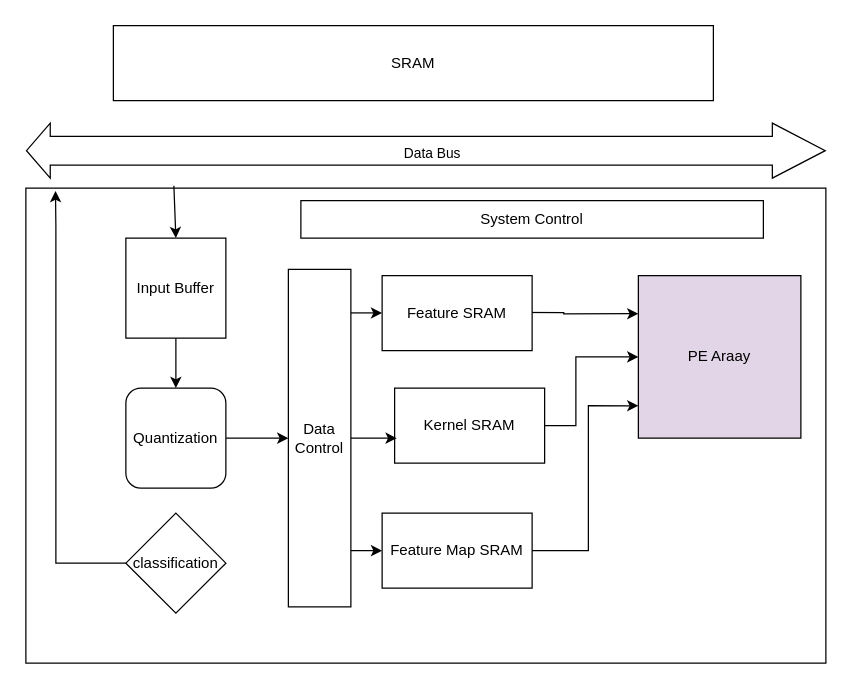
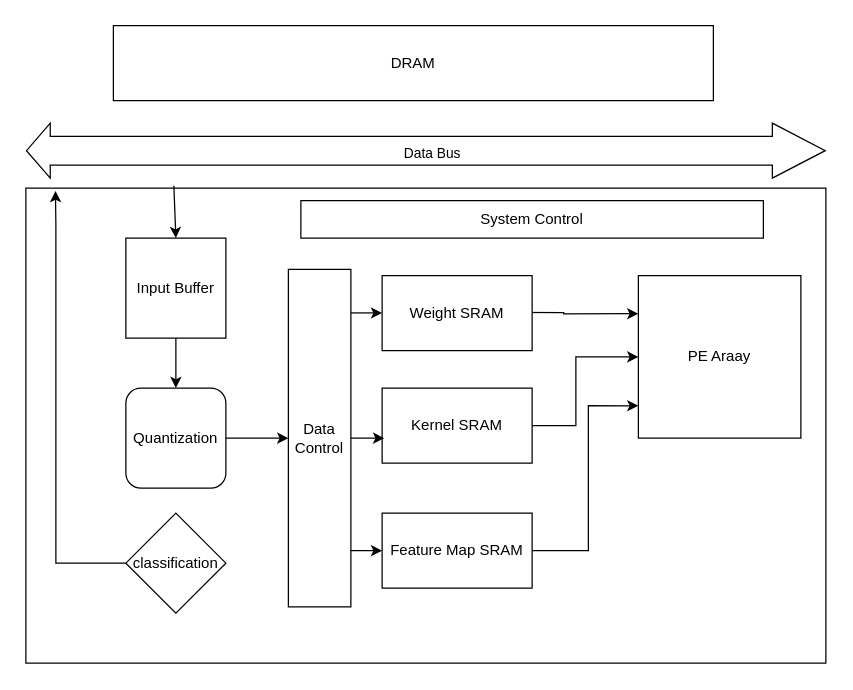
- <mxCell id="2" value="SRAM" style="rounded=0;whiteSpace=wrap;html=1;" vertex="1" parent="1"><mxGeometry x="90" y="20" width="480" height="60" as="geometry" /></mxCell>
+ <mxCell id="2" value="DRAM" style="rounded=0;whiteSpace=wrap;html=1;" vertex="1" parent="1"><mxGeometry x="90" y="20" width="480" height="60" as="geometry" /></mxCell>
- <mxCell id="7" value="Feature SRAM" style="rounded=0;whiteSpace=wrap;html=1;" vertex="1" parent="1"><mxGeometry x="305" y="220" width="120" height="60" as="geometry" /></mxCell>
+ <mxCell id="7" value="Weight SRAM" style="rounded=0;whiteSpace=wrap;html=1;" vertex="1" parent="1"><mxGeometry x="305" y="220" width="120" height="60" as="geometry" /></mxCell>
- <mxCell id="10" value="PE Araay" style="whiteSpace=wrap;html=1;aspect=fixed;fillColor=#e1d5e7;" vertex="1" parent="1"><mxGeometry x="510" y="220" width="130" height="130" as="geometry" /></mxCell>
+ <mxCell id="10" value="PE Araay" style="whiteSpace=wrap;html=1;aspect=fixed;" vertex="1" parent="1"><mxGeometry x="510" y="220" width="130" height="130" as="geometry" /></mxCell>
- <mxCell id="9" value="Kernel SRAM" style="rounded=0;whiteSpace=wrap;html=1;" vertex="1" parent="1"><mxGeometry x="315" y="310" width="120" height="60" as="geometry" /></mxCell>
+ <mxCell id="9" value="Kernel SRAM" style="rounded=0;whiteSpace=wrap;html=1;" vertex="1" parent="1"><mxGeometry x="305" y="310" width="120" height="60" as="geometry" /></mxCell>
